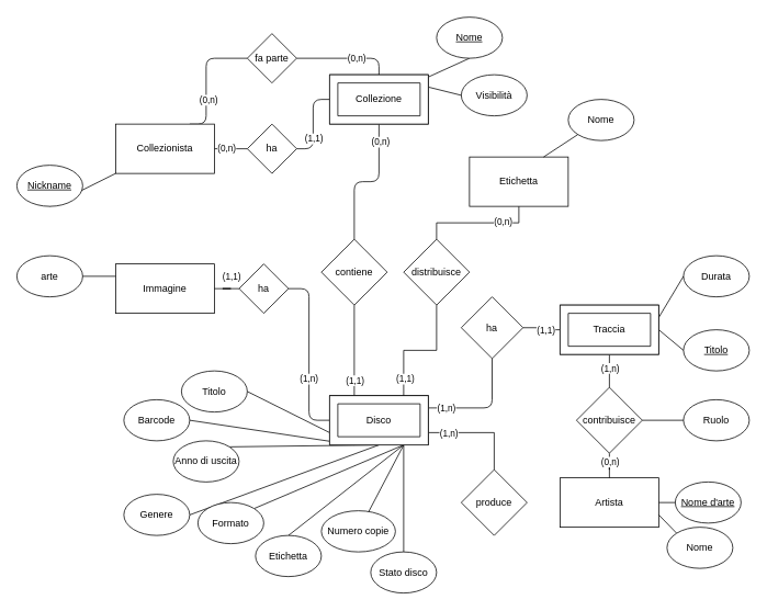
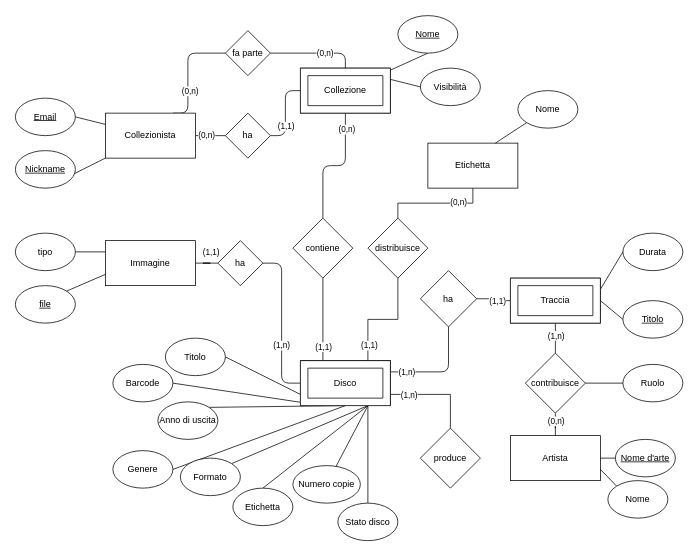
+ <mxCell id="10" value="&lt;u&gt;Email&lt;/u&gt;" style="ellipse;whiteSpace=wrap;html=1;rounded=0;" parent="1" vertex="1"><mxGeometry x="20" width="80" height="50" as="geometry" y="130" /></mxCell>
+ <mxCell id="9" style="rounded=0;orthogonalLoop=1;jettySize=auto;html=1;exitX=1;exitY=0.5;exitDx=0;exitDy=0;endArrow=none;endFill=0;" parent="1" source="10" target="6" edge="1"><mxGeometry relative="1" as="geometry" /></mxCell>
- <mxCell id="60" value="arte" style="ellipse;whiteSpace=wrap;html=1;rounded=0;" parent="1" vertex="1"><mxGeometry x="20" y="310" width="80" height="50" as="geometry" /></mxCell>
+ <mxCell id="60" value="tipo" style="ellipse;whiteSpace=wrap;html=1;rounded=0;" parent="1" vertex="1"><mxGeometry x="20" y="310" width="80" height="50" as="geometry" /></mxCell>
+ <mxCell id="63" style="orthogonalLoop=1;jettySize=auto;html=1;exitX=0;exitY=0.75;exitDx=0;exitDy=0;entryX=1;entryY=0;entryDx=0;entryDy=0;endArrow=none;endFill=0;" parent="1" source="16" target="62" edge="1"><mxGeometry relative="1" as="geometry"><mxPoint x="150" y="345" as="sourcePoint" /><mxPoint x="60" y="355" as="targetPoint" /></mxGeometry></mxCell>
+ <mxCell id="62" value="&lt;u style=&quot;&quot;&gt;file&lt;/u&gt;" style="ellipse;whiteSpace=wrap;html=1;rounded=0;" parent="1" vertex="1"><mxGeometry x="20" y="380" width="80" height="50" as="geometry" /></mxCell>
